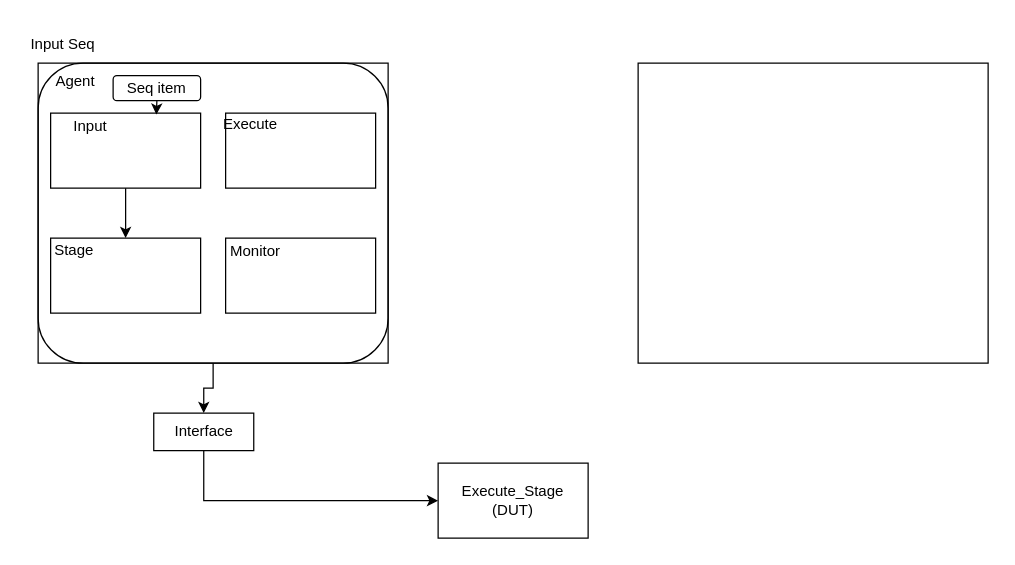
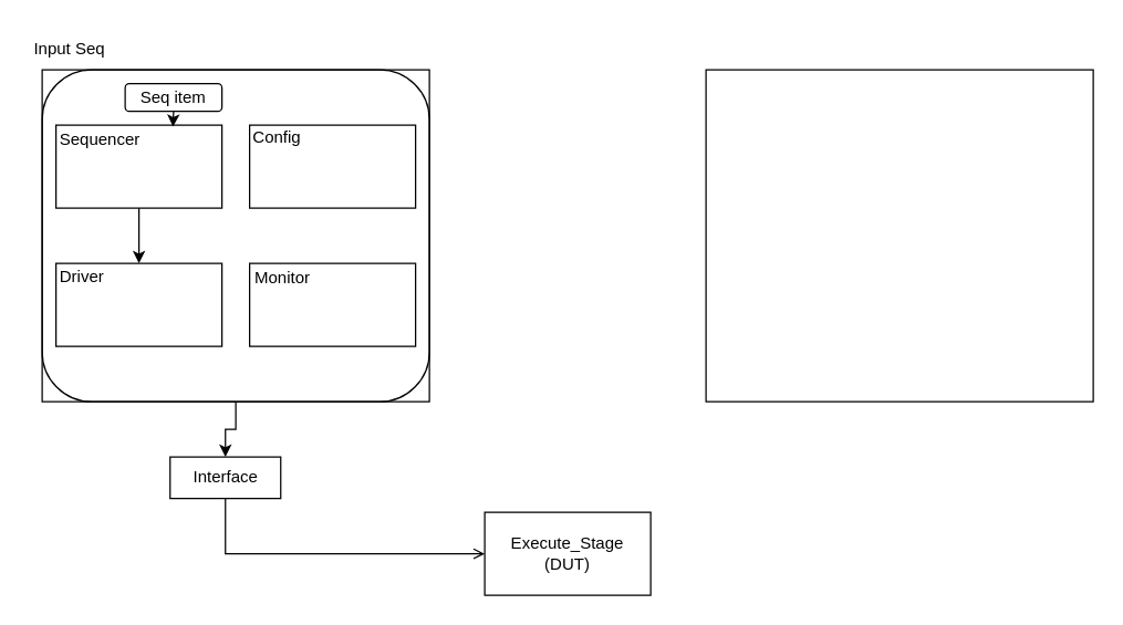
- <mxCell id="8" value="Agent" style="text;html=1;align=center;verticalAlign=middle;whiteSpace=wrap;rounded=0;" vertex="1" parent="1"><mxGeometry x="30" y="50" width="60" height="30" as="geometry" /></mxCell>
- <mxCell id="15" value="Execute" style="text;html=1;align=center;verticalAlign=middle;whiteSpace=wrap;rounded=0;" vertex="1" parent="1"><mxGeometry x="170" y="84" width="60" height="30" as="geometry" /></mxCell>
+ <mxCell id="15" value="Config" style="text;html=1;align=center;verticalAlign=middle;whiteSpace=wrap;rounded=0;" vertex="1" parent="1"><mxGeometry x="170" y="84" width="60" height="30" as="geometry" /></mxCell>
- <mxCell id="14" value="Input" style="text;html=1;align=center;verticalAlign=middle;whiteSpace=wrap;rounded=0;" vertex="1" parent="1"><mxGeometry x="42" y="86" width="60" height="30" as="geometry" /></mxCell>
+ <mxCell id="14" value="Sequencer" style="text;html=1;align=center;verticalAlign=middle;whiteSpace=wrap;rounded=0;" vertex="1" parent="1"><mxGeometry x="42" y="86" width="60" height="30" as="geometry" /></mxCell>
- <mxCell id="16" value="Stage" style="text;html=1;align=center;verticalAlign=middle;whiteSpace=wrap;rounded=0;" vertex="1" parent="1"><mxGeometry x="29" y="185" width="60" height="30" as="geometry" /></mxCell>
+ <mxCell id="16" value="Driver" style="text;html=1;align=center;verticalAlign=middle;whiteSpace=wrap;rounded=0;" vertex="1" parent="1"><mxGeometry x="29" y="185" width="60" height="30" as="geometry" /></mxCell>
- <mxCell id="20" style="edgeStyle=orthogonalEdgeStyle;rounded=0;orthogonalLoop=1;jettySize=auto;html=1;exitX=0.5;exitY=1;exitDx=0;exitDy=0;entryX=0;entryY=0.5;entryDx=0;entryDy=0;" edge="1" parent="1" source="21" target="5"><mxGeometry relative="1" as="geometry" /></mxCell>
+ <mxCell id="20" style="edgeStyle=orthogonalEdgeStyle;rounded=0;orthogonalLoop=1;jettySize=auto;html=1;exitX=0.5;exitY=1;exitDx=0;exitDy=0;entryX=0;entryY=0.5;entryDx=0;entryDy=0;endArrow=open;" edge="1" parent="1" source="21" target="5"><mxGeometry relative="1" as="geometry" /></mxCell>
